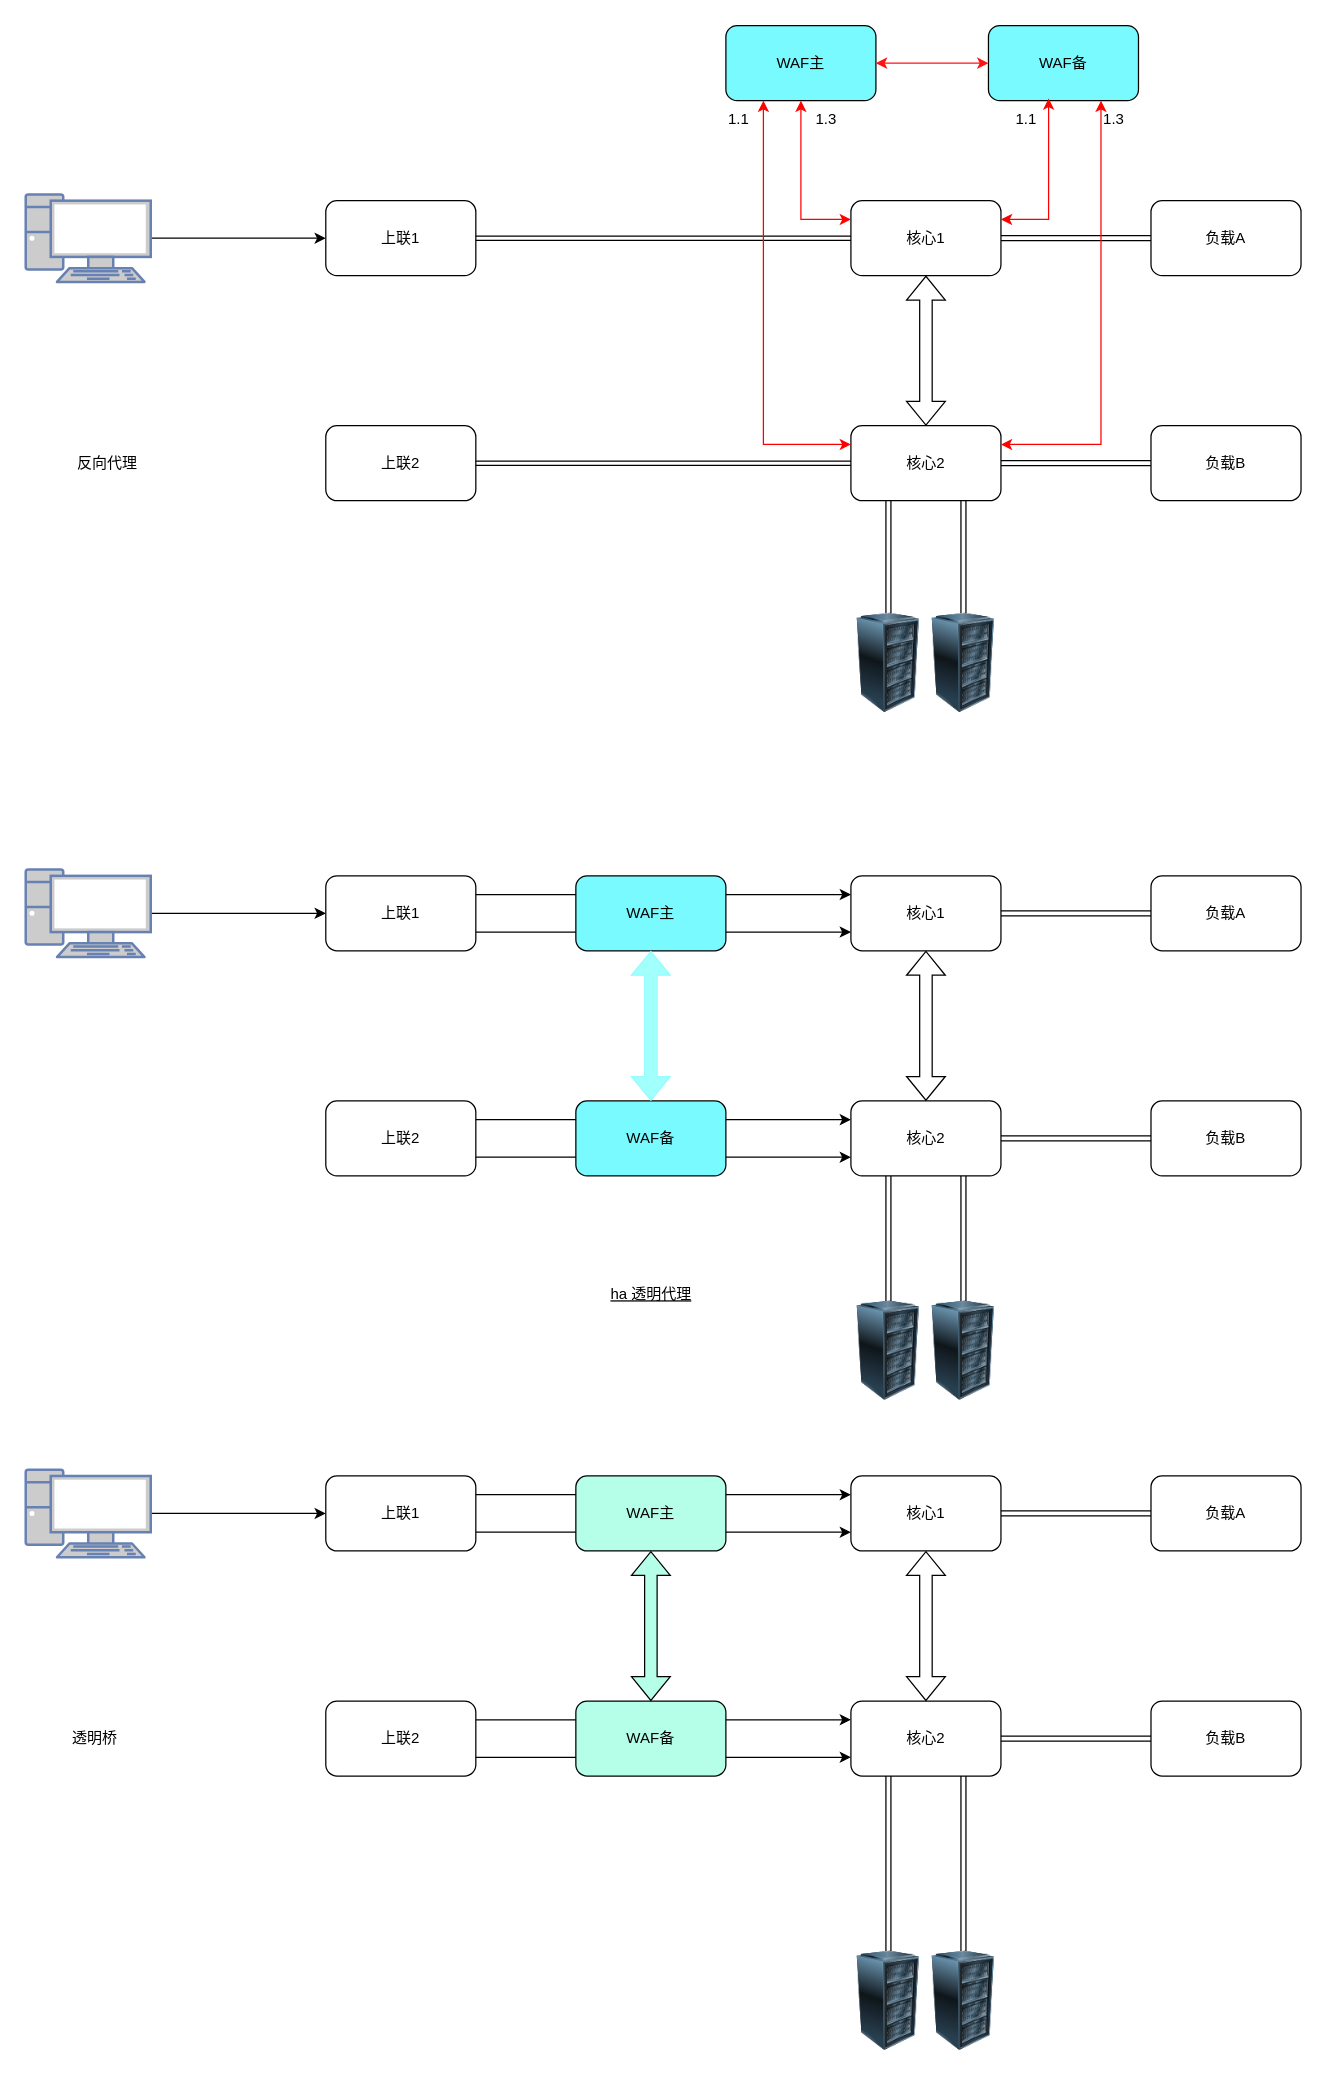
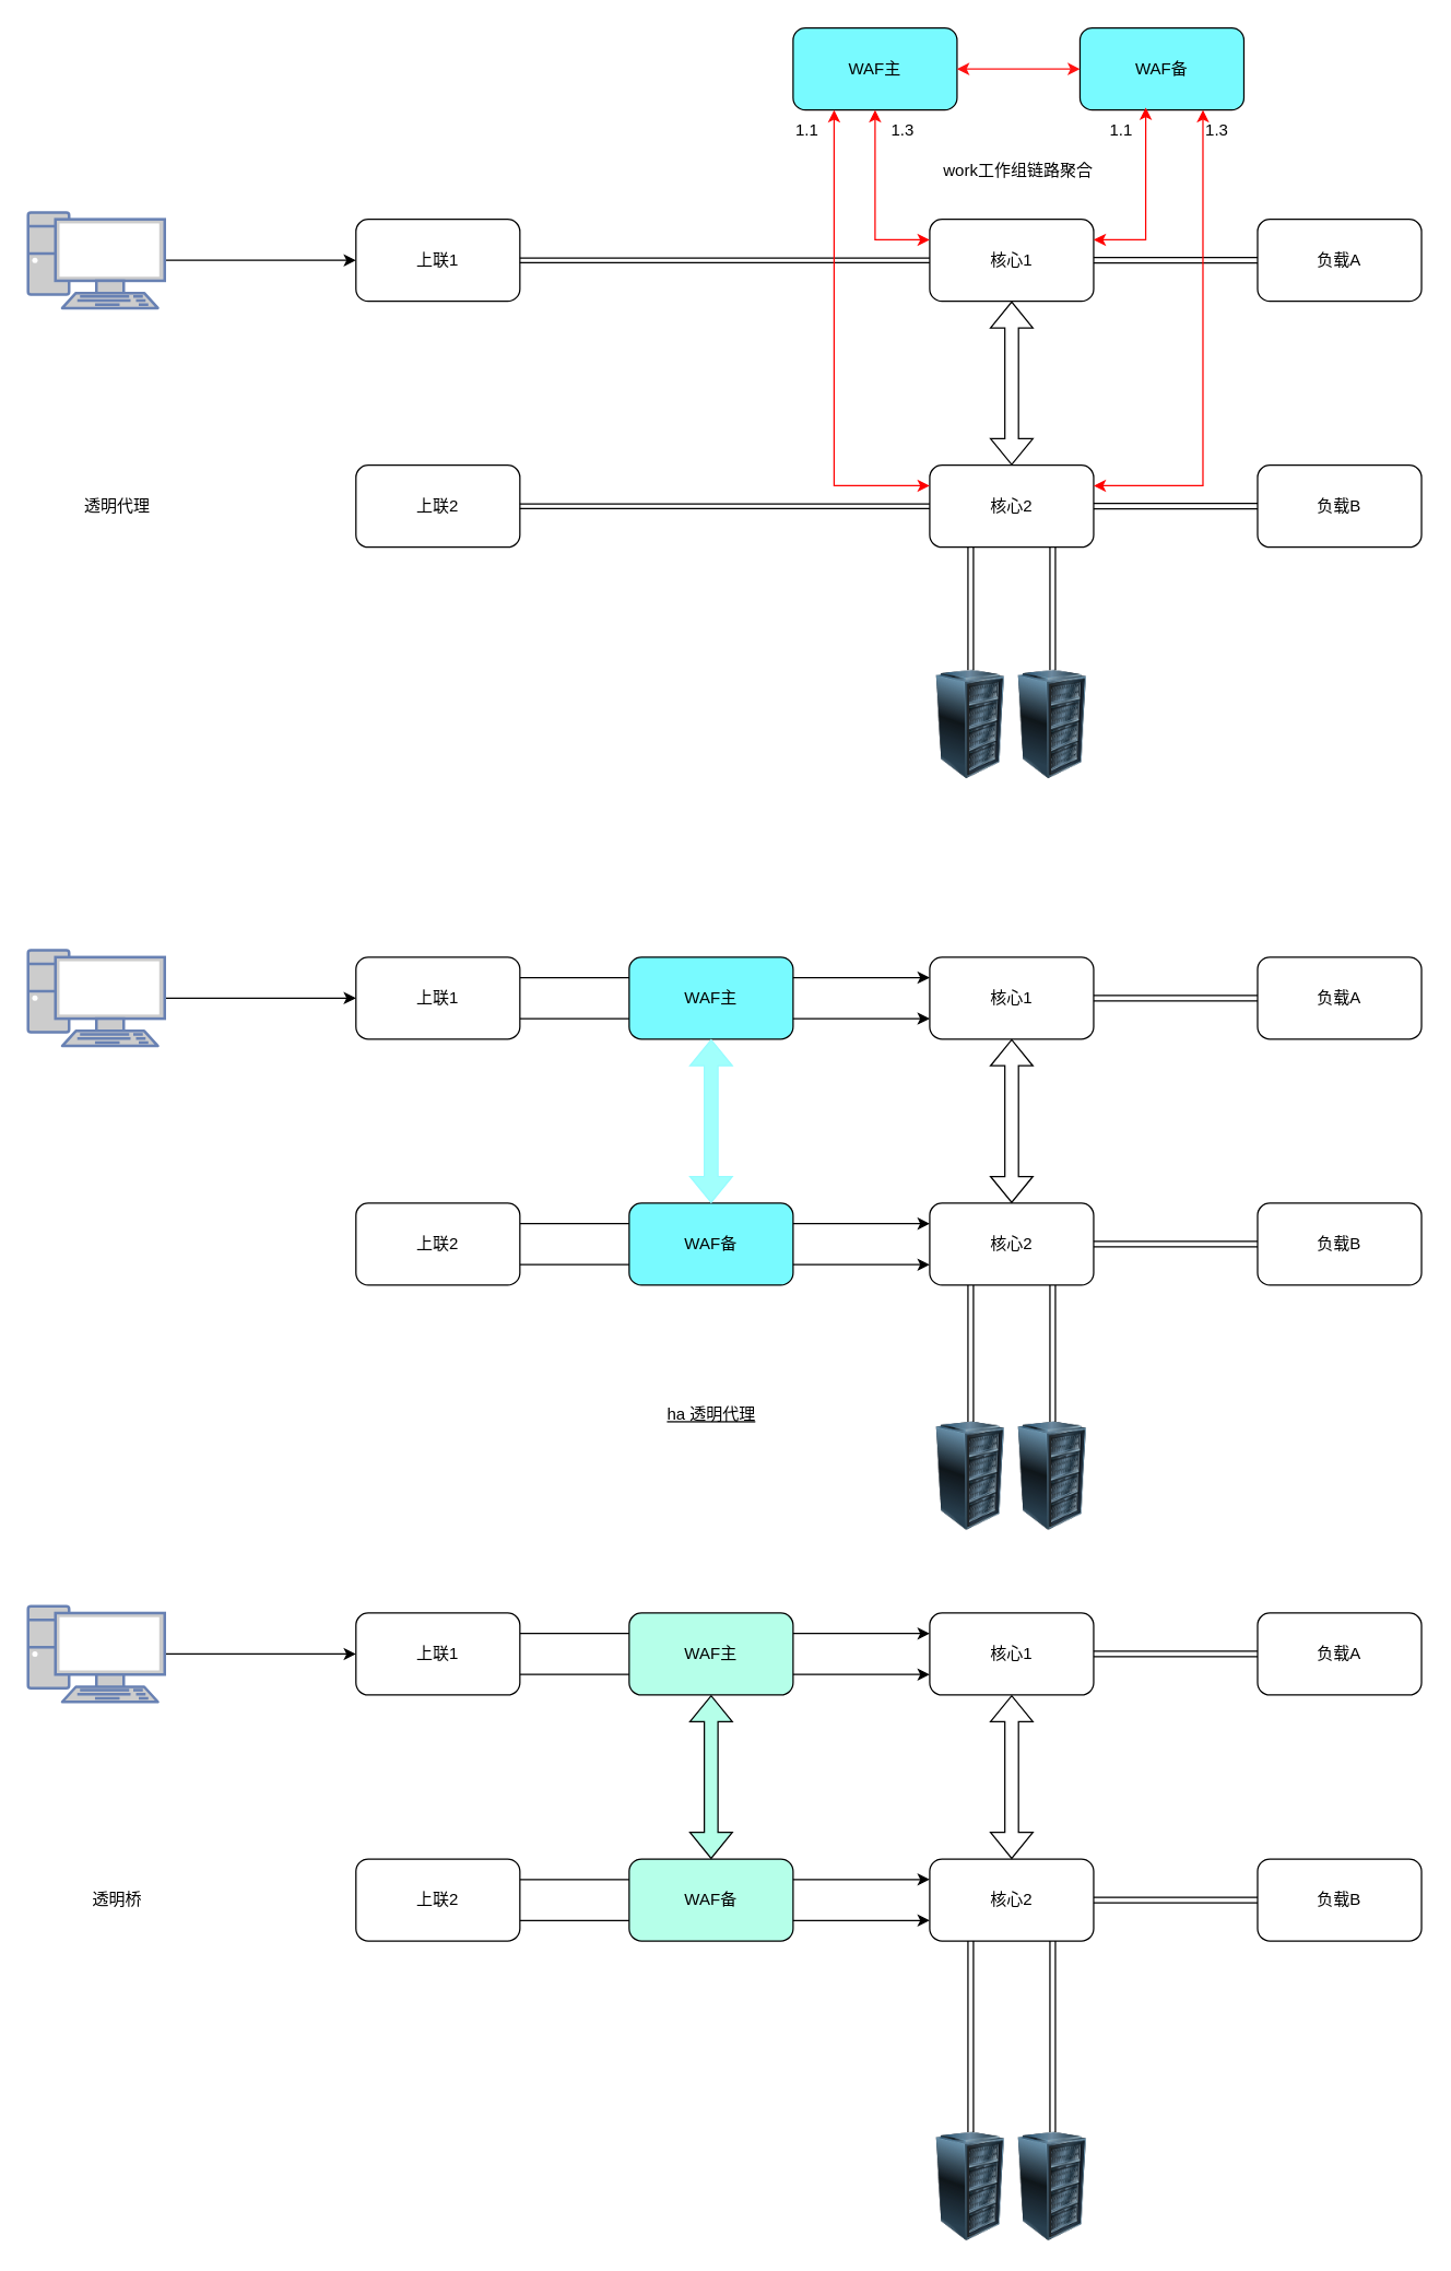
+ <mxCell id="68" value="work工作组链路聚合" style="text;html=1;align=center;verticalAlign=middle;whiteSpace=wrap;rounded=0;" vertex="1" parent="1"><mxGeometry x="675" y="110" width="140" height="30" as="geometry" /></mxCell>
- <mxCell id="45" value="反向代理" style="text;html=1;align=center;verticalAlign=middle;resizable=0;points=[];autosize=1;strokeColor=none;fillColor=none;" vertex="1" parent="1"><mxGeometry x="50" y="355" width="70" height="30" as="geometry" /></mxCell>
+ <mxCell id="45" value="透明代理" style="text;html=1;align=center;verticalAlign=middle;resizable=0;points=[];autosize=1;strokeColor=none;fillColor=none;" vertex="1" parent="1"><mxGeometry x="50" y="355" width="70" height="30" as="geometry" /></mxCell>
- <mxCell id="33" value="透明桥" style="text;html=1;align=center;verticalAlign=middle;resizable=0;points=[];autosize=1;strokeColor=none;fillColor=none;" vertex="1" parent="1"><mxGeometry x="45" y="1375" width="60" height="30" as="geometry" /></mxCell>
+ <mxCell id="33" value="透明桥" style="text;html=1;align=center;verticalAlign=middle;resizable=0;points=[];autosize=1;strokeColor=none;fillColor=none;" vertex="1" parent="1"><mxGeometry x="55" y="1375" width="60" height="30" as="geometry" /></mxCell>
